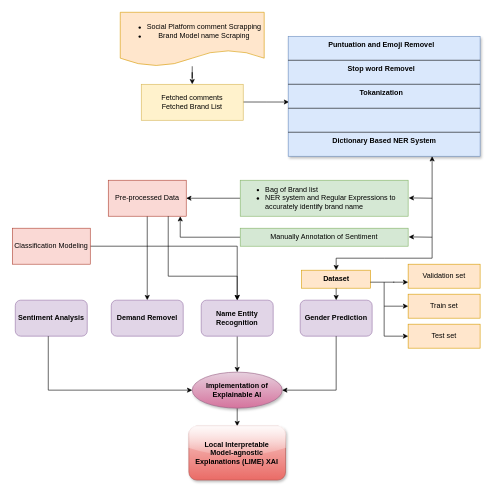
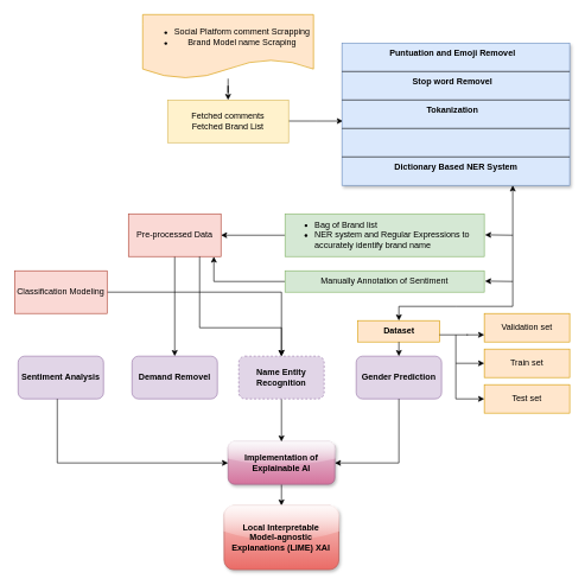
- <mxCell id="43" value="&lt;b&gt;Name Entity Recognition&lt;/b&gt;" style="rounded=1;whiteSpace=wrap;html=1;fillColor=#e1d5e7;strokeColor=#9673a6;" vertex="1" parent="1"><mxGeometry x="335" y="500" width="120" height="60" as="geometry" /></mxCell>
+ <mxCell id="43" value="&lt;b&gt;Name Entity Recognition&lt;/b&gt;" style="rounded=1;whiteSpace=wrap;html=1;fillColor=#e1d5e7;strokeColor=#9673a6;dashed=1;" vertex="1" parent="1"><mxGeometry x="335" y="500" width="120" height="60" as="geometry" /></mxCell>
- <mxCell id="29" value="&lt;b&gt;Implementation of Explainable AI&lt;/b&gt;" style="ellipse;whiteSpace=wrap;html=1;fillColor=#e6d0de;strokeColor=#996185;gradientColor=#d5739d;shadow=1;glass=1;" vertex="1" parent="1"><mxGeometry x="320" y="620" width="150" height="60" as="geometry" /></mxCell>
+ <mxCell id="29" value="&lt;b&gt;Implementation of Explainable AI&lt;/b&gt;" style="rounded=1;whiteSpace=wrap;html=1;fillColor=#e6d0de;strokeColor=#996185;gradientColor=#d5739d;shadow=1;glass=1;" vertex="1" parent="1"><mxGeometry x="320" y="620" width="150" height="60" as="geometry" /></mxCell>
